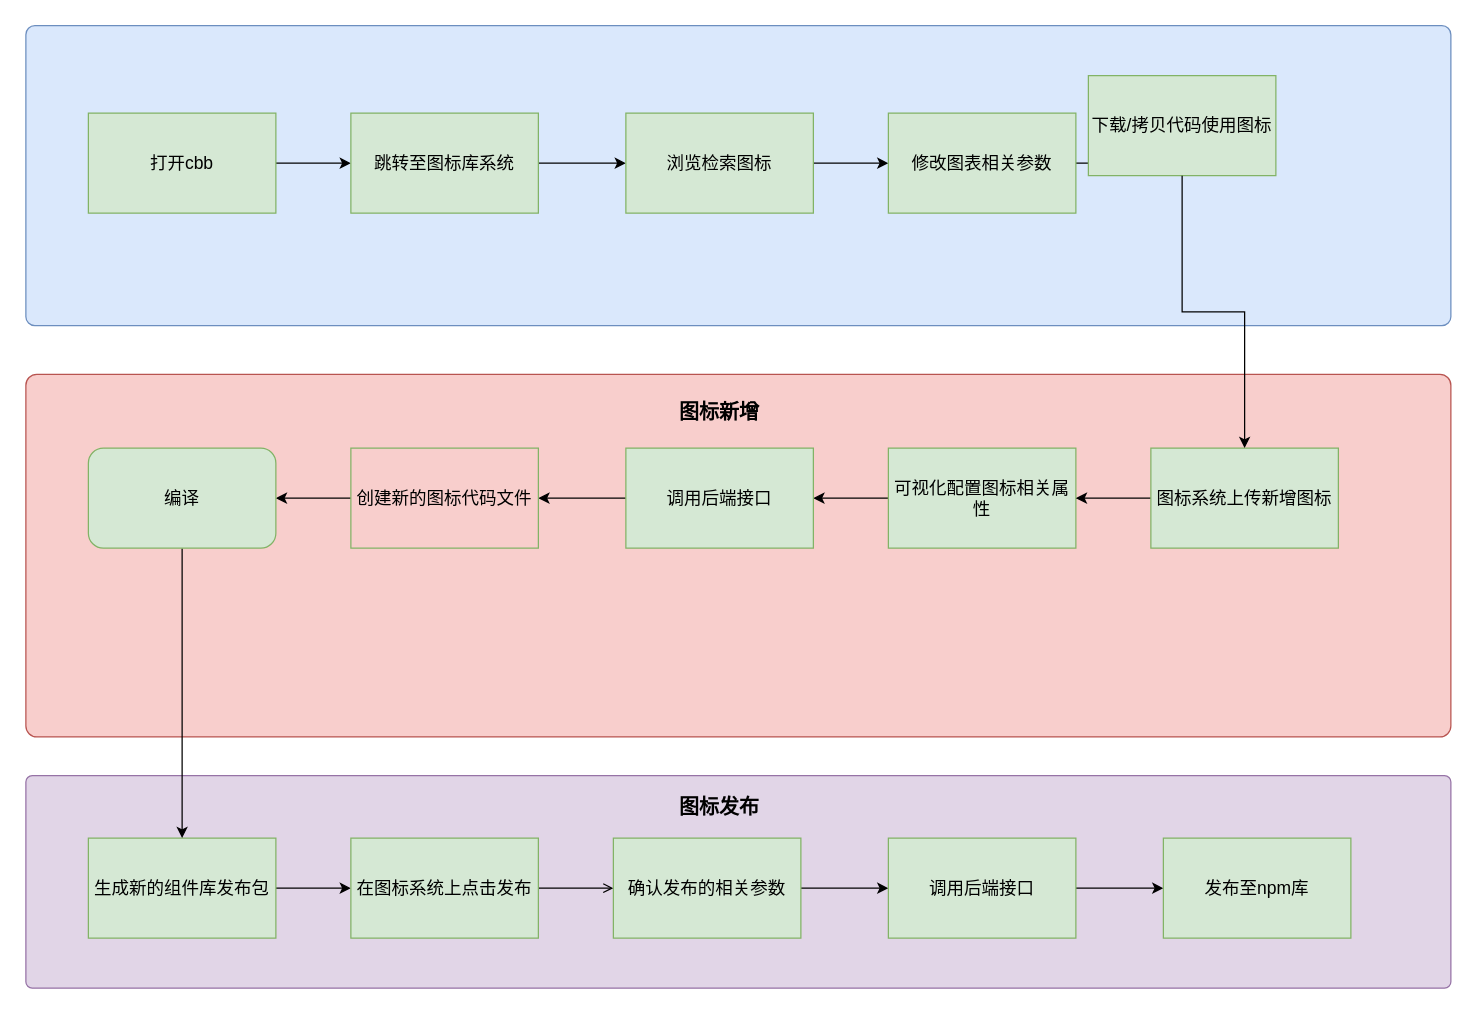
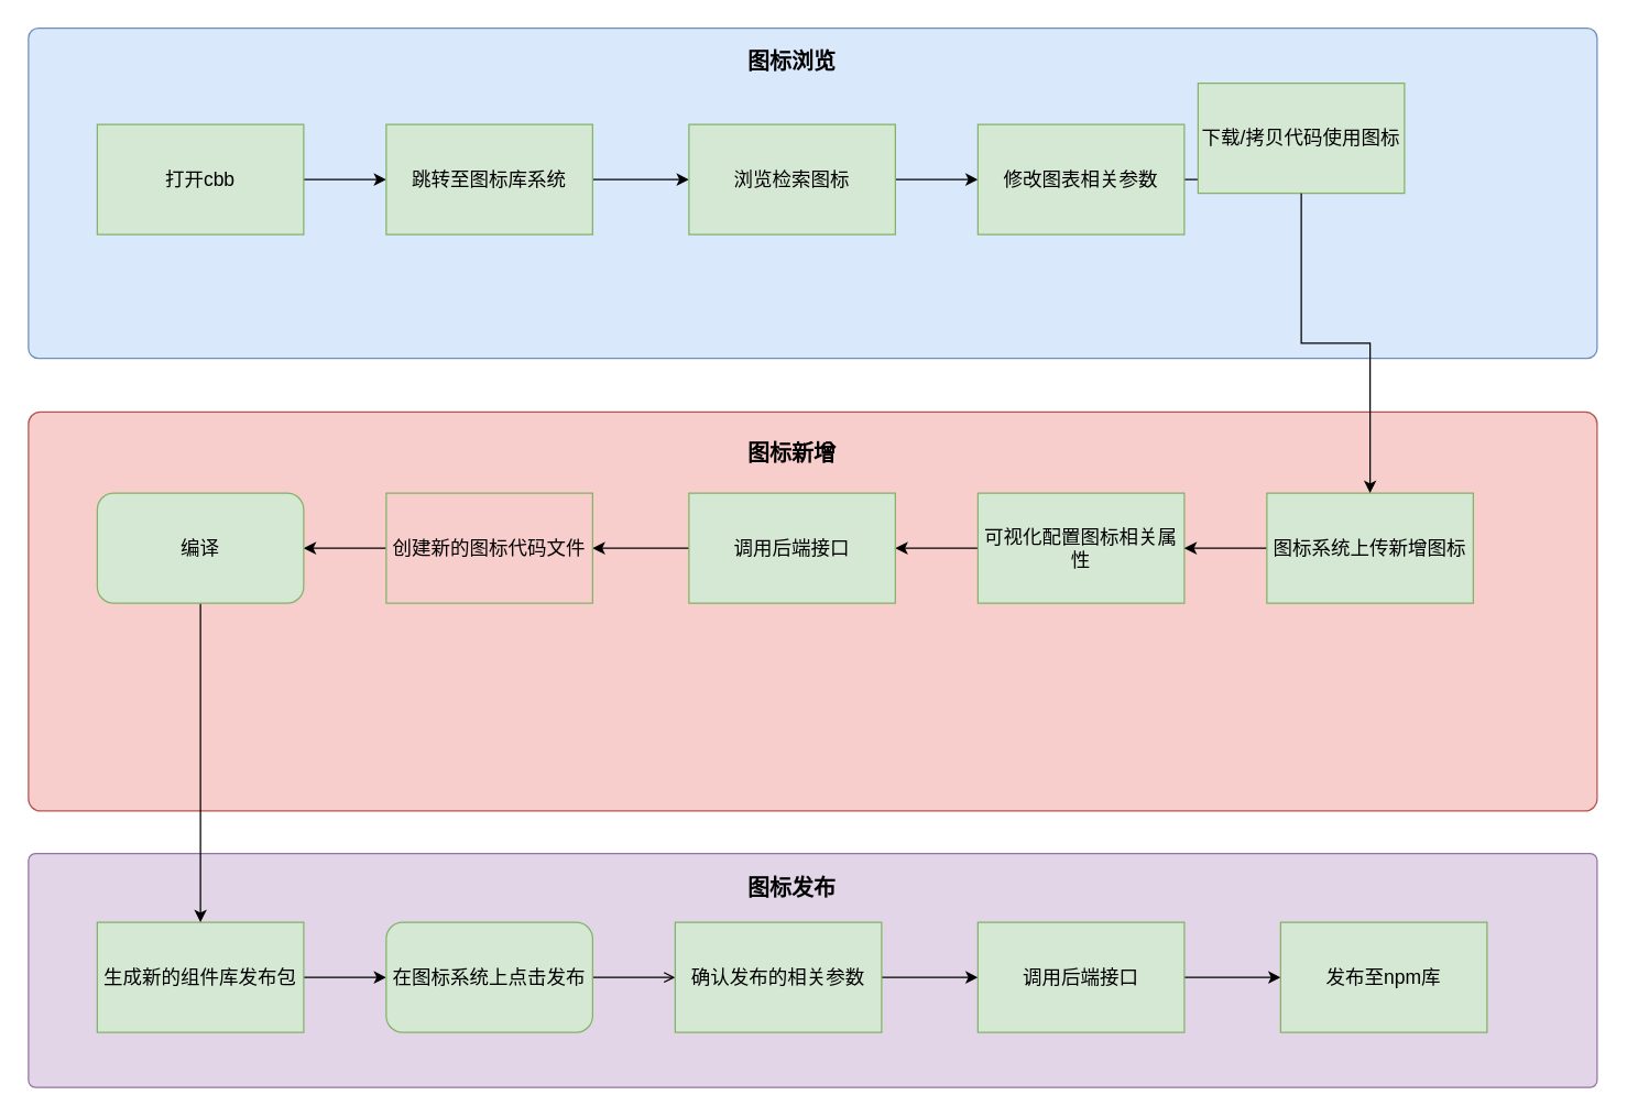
+ <mxCell id="33" value="&lt;b&gt;&lt;font style=&quot;font-size: 16px&quot;&gt;图标浏览&lt;/font&gt;&lt;/b&gt;" style="text;html=1;strokeColor=none;fillColor=none;align=center;verticalAlign=middle;whiteSpace=wrap;rounded=0;fontSize=14;" parent="1" vertex="1"><mxGeometry x="510" y="34" width="130" height="20" as="geometry" /></mxCell>
- <mxCell id="27" value="&lt;span style=&quot;font-size: 14px&quot;&gt;在图标系统上点击发布&lt;/span&gt;" style="rounded=0;whiteSpace=wrap;html=1;fillColor=#d5e8d4;strokeColor=#82b366;" parent="1" vertex="1"><mxGeometry x="280" y="670" width="150" height="80" as="geometry" /></mxCell>
+ <mxCell id="27" value="&lt;span style=&quot;font-size: 14px&quot;&gt;在图标系统上点击发布&lt;/span&gt;" style="whiteSpace=wrap;html=1;fillColor=#d5e8d4;strokeColor=#82b366;rounded=1;" parent="1" vertex="1"><mxGeometry x="280" y="670" width="150" height="80" as="geometry" /></mxCell>
